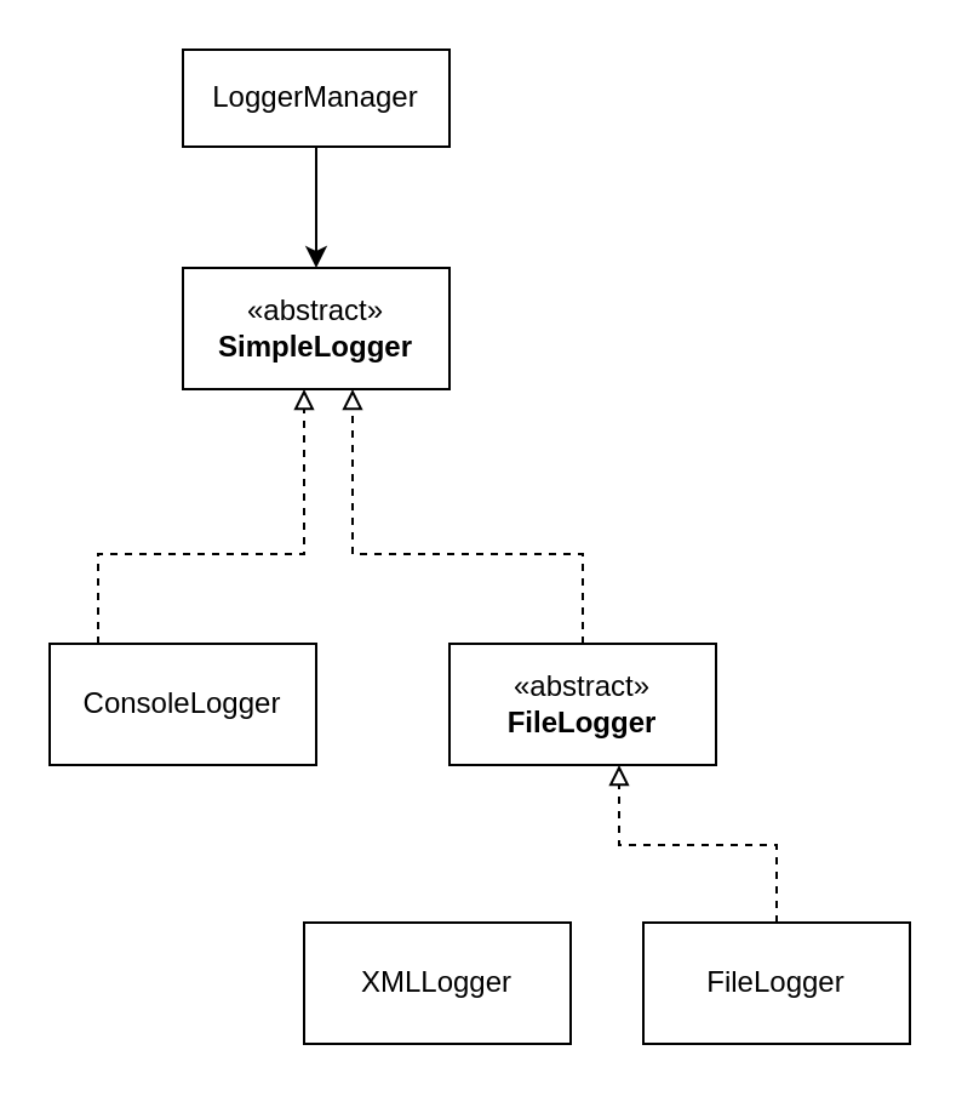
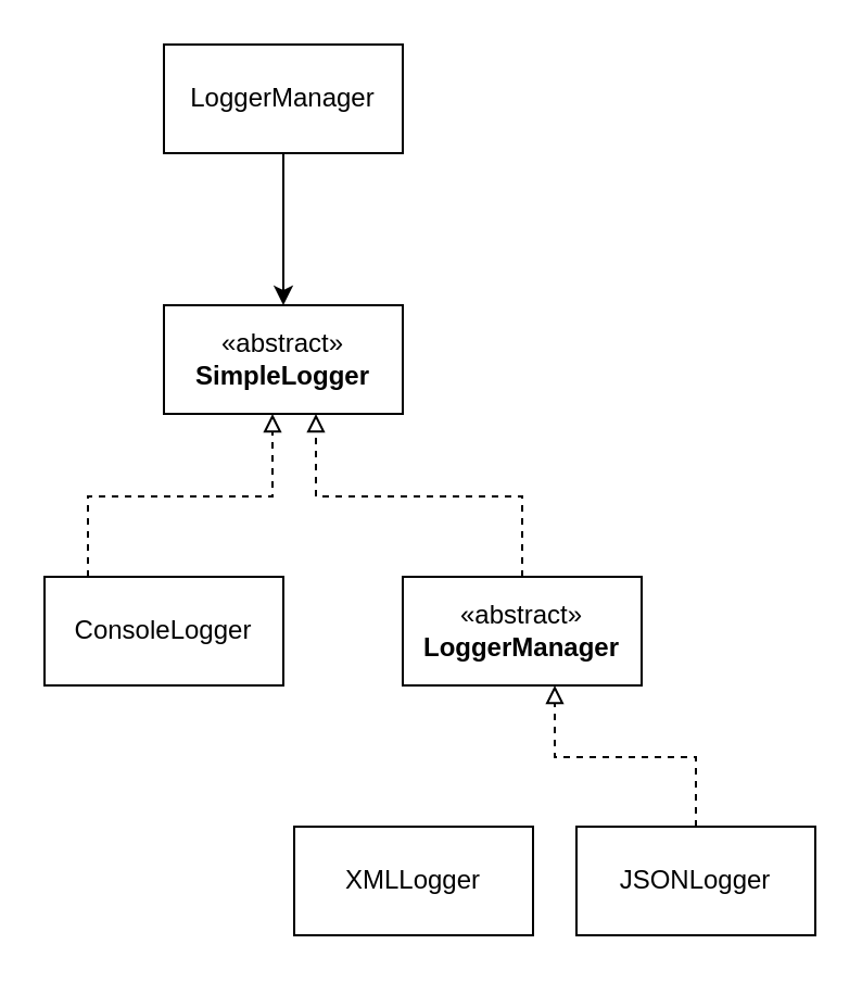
- <mxCell id="11" value="LoggerManager" style="html=1;whiteSpace=wrap;" parent="1" vertex="1"><mxGeometry x="75" y="20" width="110" height="40" as="geometry" /></mxCell>
+ <mxCell id="11" value="LoggerManager" style="html=1;whiteSpace=wrap;" parent="1" vertex="1"><mxGeometry x="75" y="20" width="110" height="50" as="geometry" /></mxCell>
- <mxCell id="2" value="«abstract»&lt;br&gt;&lt;b&gt;SimpleLogger&lt;/b&gt;" style="html=1;whiteSpace=wrap;" parent="1" vertex="1"><mxGeometry x="75" y="110" width="110" height="50" as="geometry" /></mxCell>
+ <mxCell id="2" value="«abstract»&lt;br&gt;&lt;b&gt;SimpleLogger&lt;/b&gt;" style="html=1;whiteSpace=wrap;" parent="1" vertex="1"><mxGeometry x="75" y="140" width="110" height="50" as="geometry" /></mxCell>
- <mxCell id="6" value="«abstract»&lt;br&gt;&lt;b&gt;FileLogger&lt;/b&gt;" style="html=1;whiteSpace=wrap;" parent="1" vertex="1"><mxGeometry x="185" y="265" width="110" height="50" as="geometry" /></mxCell>
+ <mxCell id="6" value="«abstract»&lt;br&gt;&lt;b&gt;LoggerManager&lt;/b&gt;" style="html=1;whiteSpace=wrap;" parent="1" vertex="1"><mxGeometry x="185" y="265" width="110" height="50" as="geometry" /></mxCell>
- <mxCell id="7" value="XMLLogger" style="html=1;whiteSpace=wrap;" parent="1" vertex="1"><mxGeometry x="125" y="380" width="110" height="50" as="geometry" /></mxCell>
+ <mxCell id="7" value="XMLLogger" style="html=1;whiteSpace=wrap;" parent="1" vertex="1"><mxGeometry x="135" y="380" width="110" height="50" as="geometry" /></mxCell>
- <mxCell id="9" value="FileLogger" style="html=1;whiteSpace=wrap;" parent="1" vertex="1"><mxGeometry x="265" y="380" width="110" height="50" as="geometry" /></mxCell>
+ <mxCell id="9" value="JSONLogger" style="html=1;whiteSpace=wrap;" parent="1" vertex="1"><mxGeometry x="265" y="380" width="110" height="50" as="geometry" /></mxCell>
